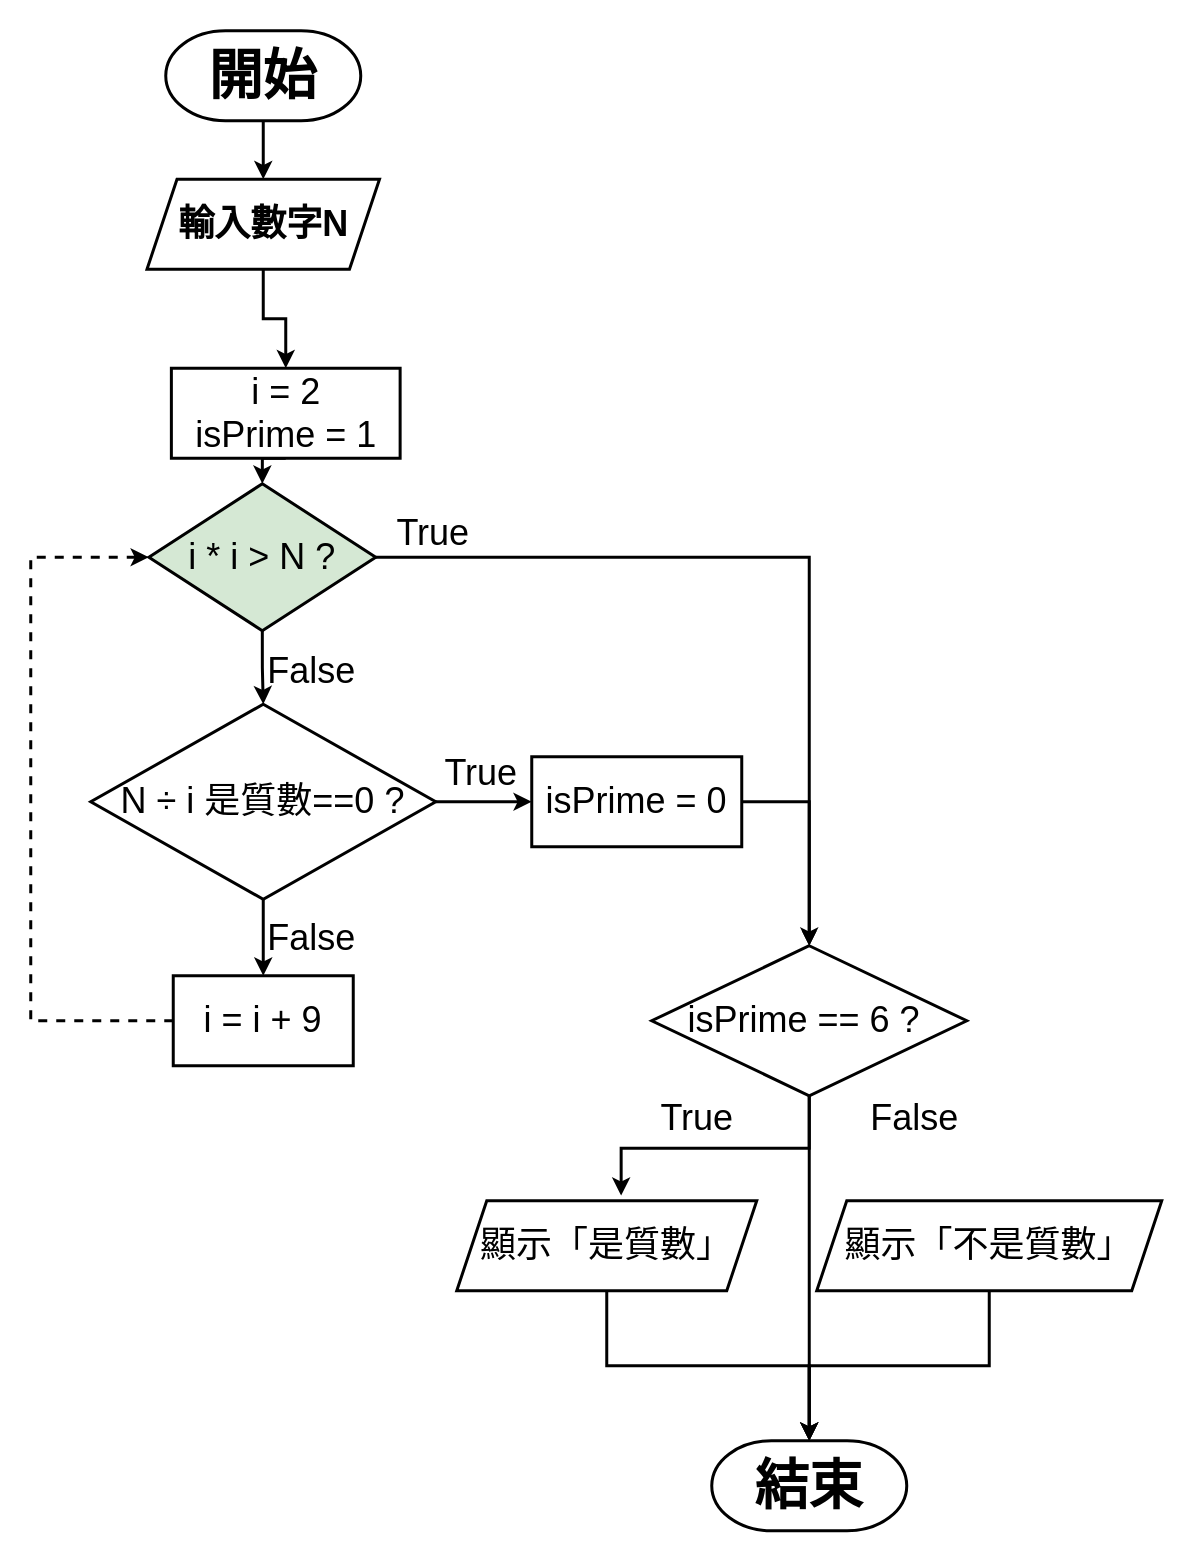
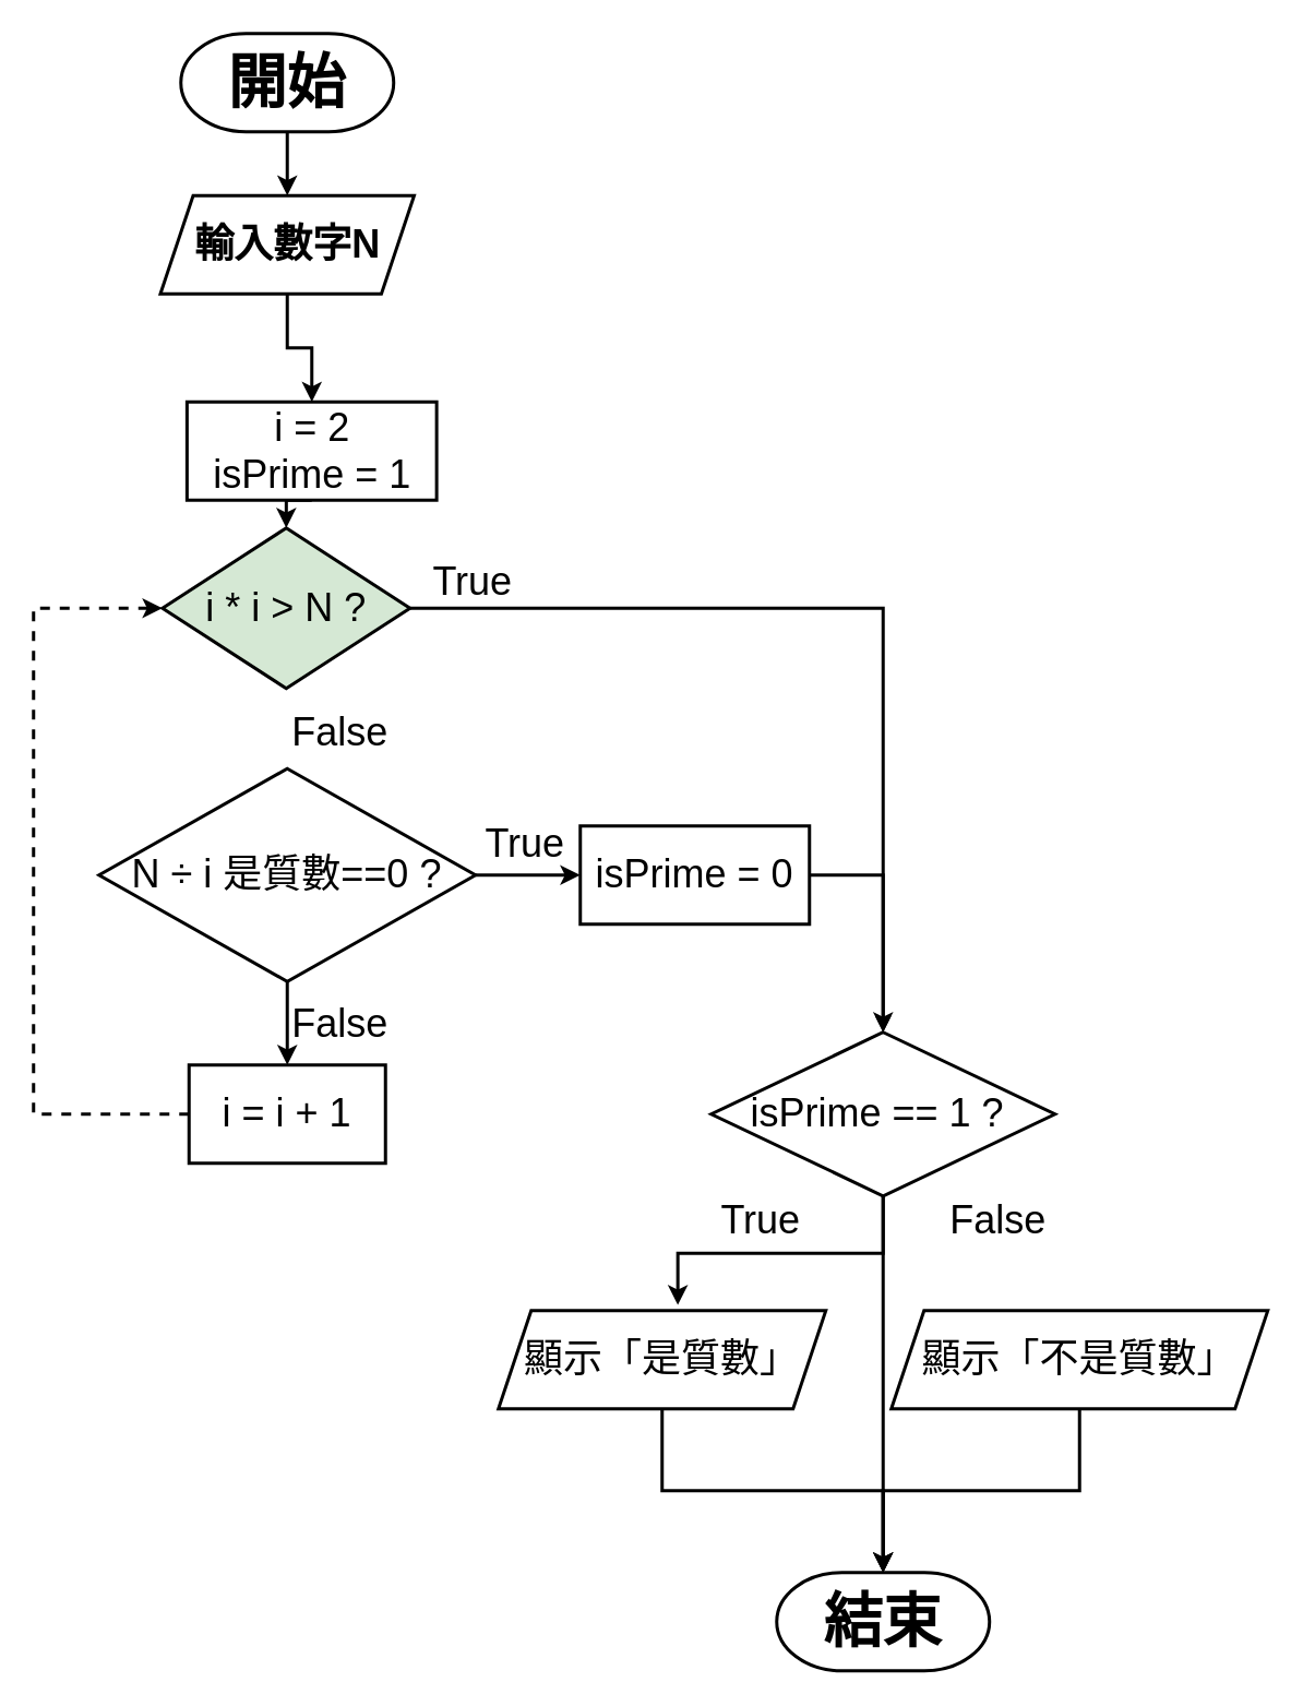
- <mxCell id="8" style="edgeStyle=orthogonalEdgeStyle;rounded=0;orthogonalLoop=1;jettySize=auto;html=1;exitX=0.5;exitY=1;exitDx=0;exitDy=0;entryX=0.5;entryY=0;entryDx=0;entryDy=0;fontSize=24;strokeWidth=2;" parent="1" source="10" target="13" edge="1"><mxGeometry relative="1" as="geometry" /></mxCell>
- <mxCell id="16" value="i = i + 9" style="rounded=0;whiteSpace=wrap;html=1;fontSize=24;strokeWidth=2;" parent="1" vertex="1"><mxGeometry x="115" y="650" width="120" height="60" as="geometry" /></mxCell>
+ <mxCell id="16" value="i = i + 1" style="rounded=0;whiteSpace=wrap;html=1;fontSize=24;strokeWidth=2;" parent="1" vertex="1"><mxGeometry x="115" y="650" width="120" height="60" as="geometry" /></mxCell>
- <mxCell id="20" value="isPrime == 6 ?&amp;nbsp;" style="rhombus;whiteSpace=wrap;html=1;fontSize=24;strokeWidth=2;" parent="1" vertex="1"><mxGeometry x="434" y="630" width="210" height="100" as="geometry" /></mxCell>
+ <mxCell id="20" value="isPrime == 1 ?&amp;nbsp;" style="rhombus;whiteSpace=wrap;html=1;fontSize=24;strokeWidth=2;" parent="1" vertex="1"><mxGeometry x="434" y="630" width="210" height="100" as="geometry" /></mxCell>
